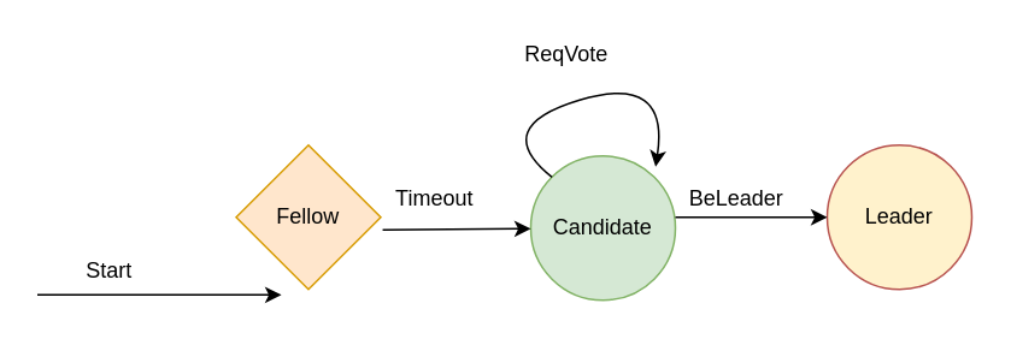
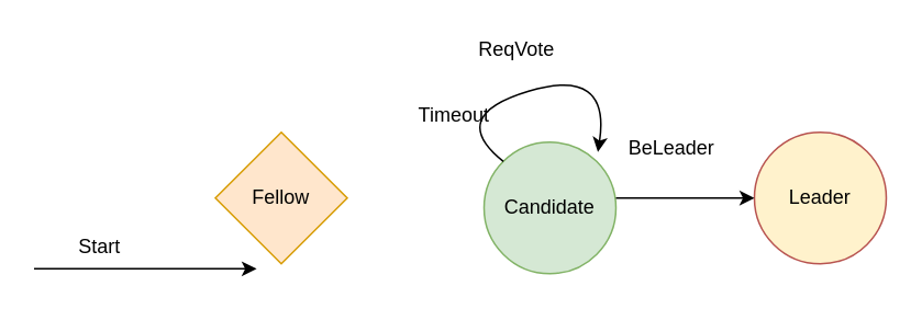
- <mxCell id="8" value="Timeout" style="text;html=1;strokeColor=none;fillColor=none;align=center;verticalAlign=middle;whiteSpace=wrap;rounded=0;" vertex="1" parent="1"><mxGeometry x="220" y="100" width="40" height="20" as="geometry" /></mxCell>
+ <mxCell id="8" value="Timeout" style="text;html=1;strokeColor=none;fillColor=none;align=center;verticalAlign=middle;whiteSpace=wrap;rounded=0;" vertex="1" parent="1"><mxGeometry x="255" y="60" width="40" height="20" as="geometry" /></mxCell>
- <mxCell id="12" value="BeLeader" style="text;html=1;strokeColor=none;fillColor=none;align=center;verticalAlign=middle;whiteSpace=wrap;rounded=0;" vertex="1" parent="1"><mxGeometry x="387" y="100" width="40" height="20" as="geometry" /></mxCell>
+ <mxCell id="12" value="BeLeader" style="text;html=1;strokeColor=none;fillColor=none;align=center;verticalAlign=middle;whiteSpace=wrap;rounded=0;" vertex="1" parent="1"><mxGeometry x="387" y="80" width="40" height="20" as="geometry" /></mxCell>
- <mxCell id="7" value="" style="endArrow=classic;html=1;exitX=1.013;exitY=0.588;exitDx=0;exitDy=0;exitPerimeter=0;" edge="1" parent="1" source="2" target="3"><mxGeometry width="50" height="50" relative="1" as="geometry"><mxPoint x="290" y="250" as="sourcePoint" /><mxPoint x="340" y="200" as="targetPoint" /></mxGeometry></mxCell>
